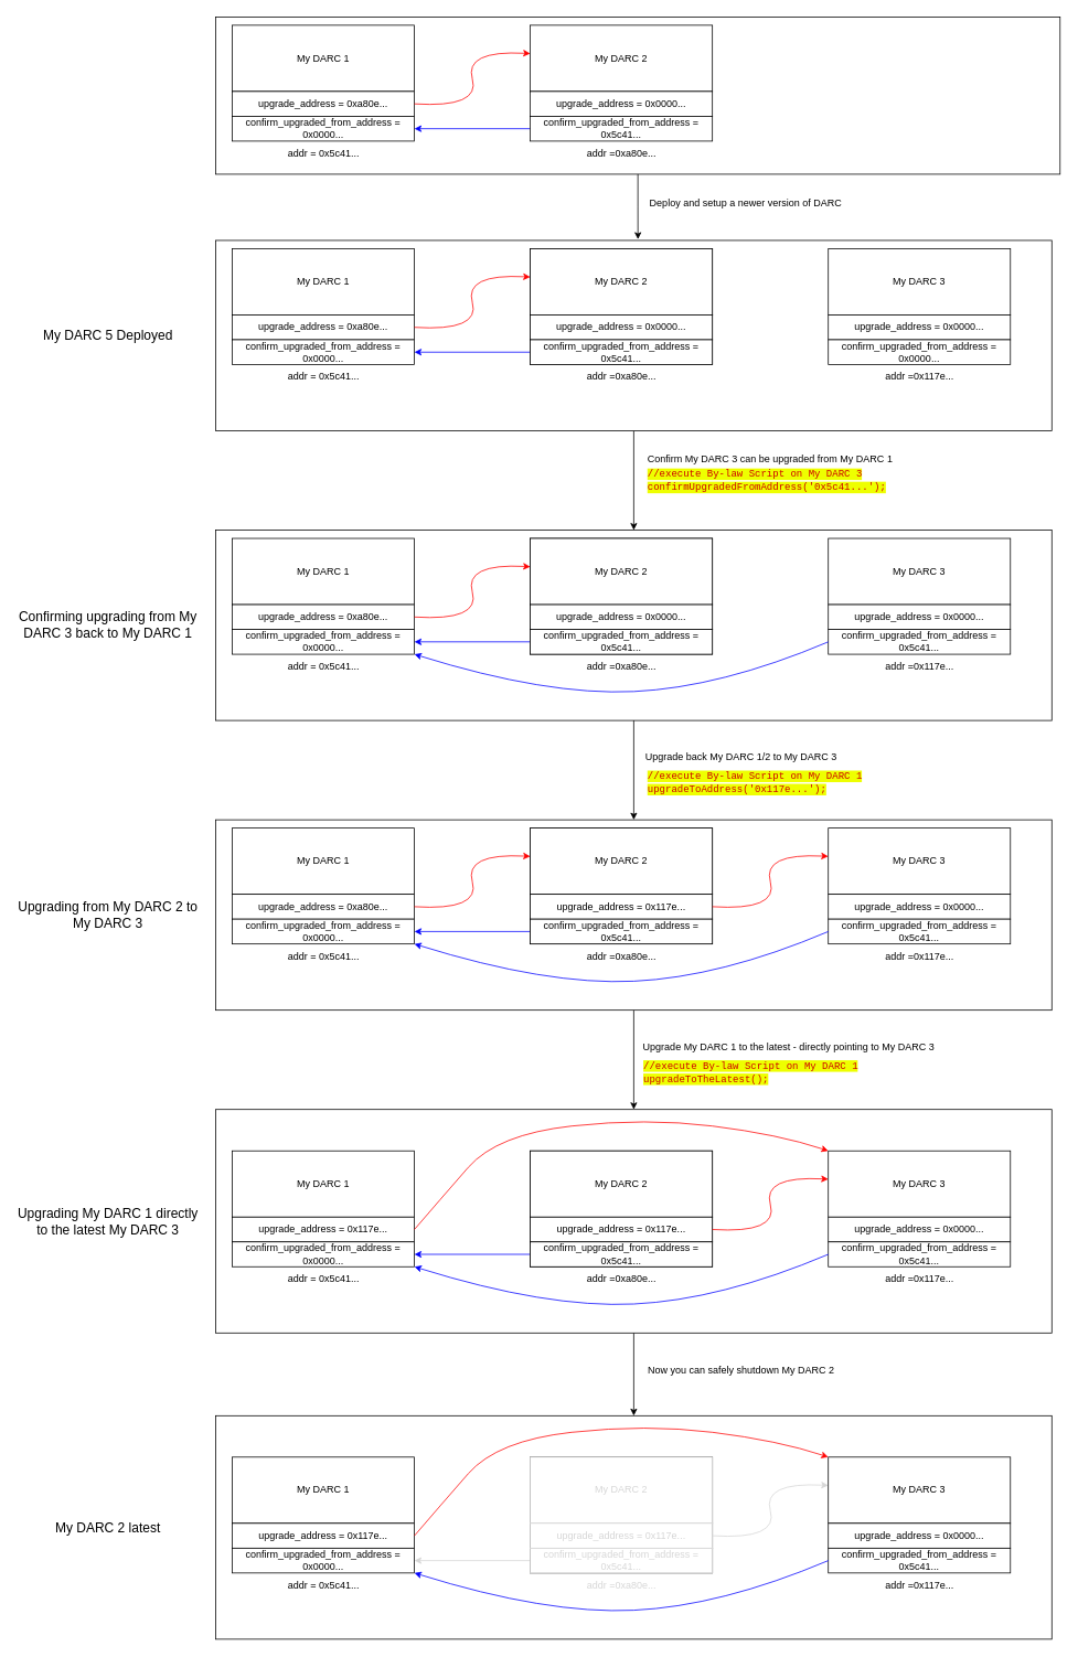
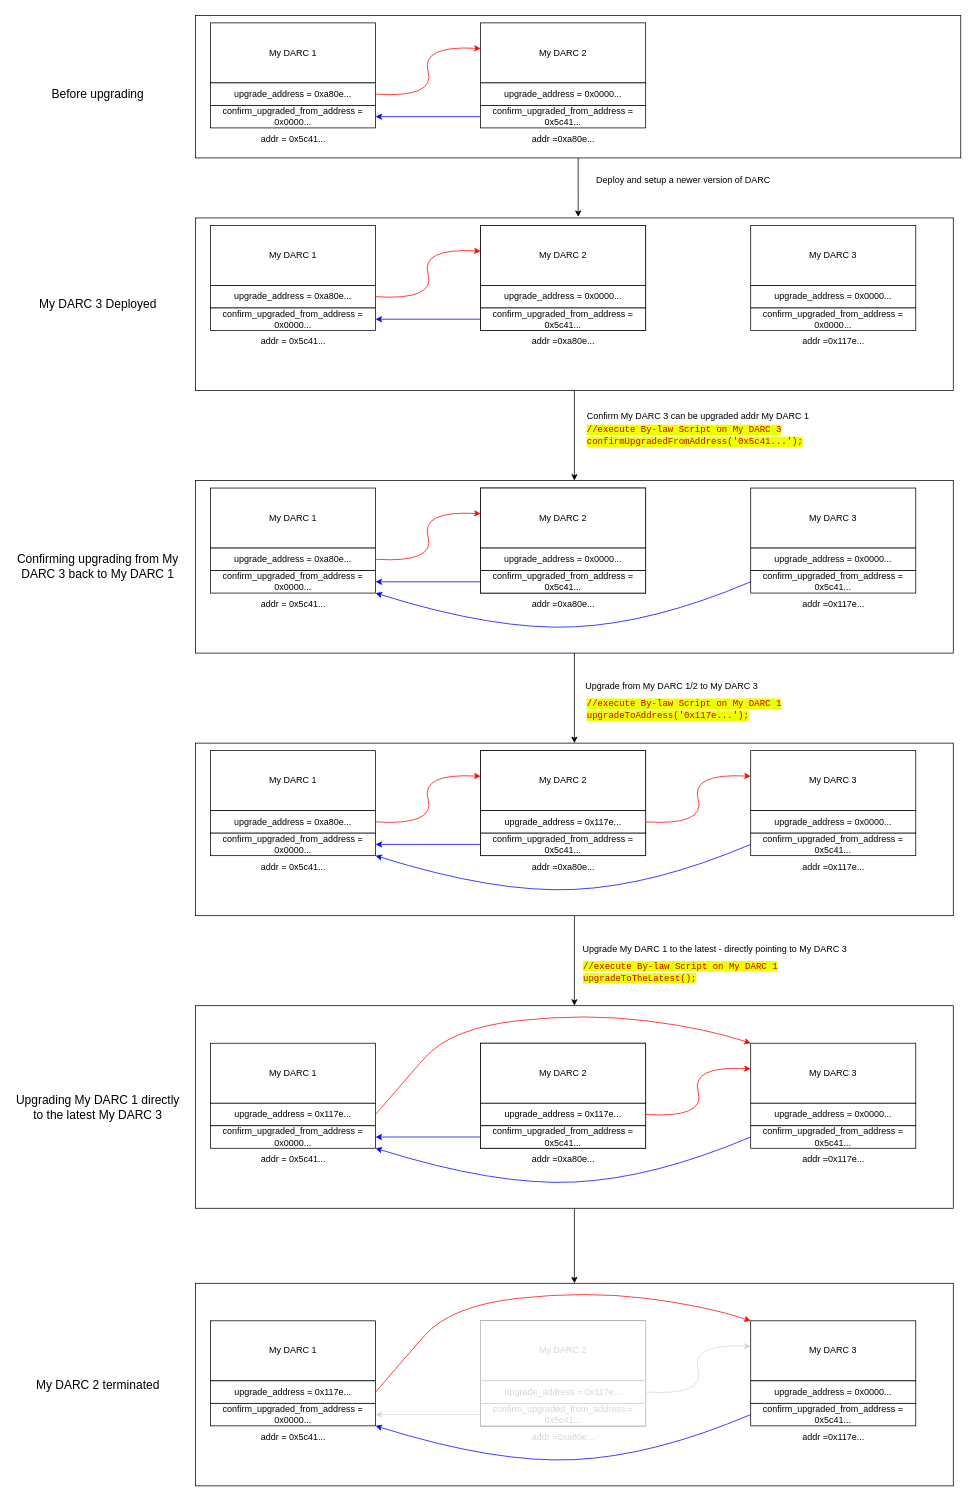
+ <mxCell id="13" value="Before upgrading" style="text;html=1;strokeColor=none;fillColor=none;align=center;verticalAlign=middle;whiteSpace=wrap;rounded=0;fontSize=16;" parent="1" vertex="1"><mxGeometry x="30" y="110" width="200" height="30" as="geometry" /></mxCell>
- <mxCell id="116" value="Deploy and setup a newer version of DARC" style="text;html=1;align=center;verticalAlign=middle;resizable=0;points=[];autosize=1;strokeColor=none;fillColor=none;" vertex="1" parent="1"><mxGeometry x="770" y="230" width="260" height="30" as="geometry" /></mxCell>
+ <mxCell id="116" value="Deploy and setup a newer version of DARC" style="text;html=1;align=center;verticalAlign=middle;resizable=0;points=[];autosize=1;strokeColor=none;fillColor=none;" vertex="1" parent="1"><mxGeometry x="780" y="225" width="260" height="30" as="geometry" /></mxCell>
- <mxCell id="114" value="My DARC 5 Deployed" style="text;html=1;strokeColor=none;fillColor=none;align=center;verticalAlign=middle;whiteSpace=wrap;rounded=0;fontSize=16;" vertex="1" parent="1"><mxGeometry x="50" y="390" width="160" height="30" as="geometry" /></mxCell>
+ <mxCell id="114" value="My DARC 3 Deployed" style="text;html=1;strokeColor=none;fillColor=none;align=center;verticalAlign=middle;whiteSpace=wrap;rounded=0;fontSize=16;" vertex="1" parent="1"><mxGeometry x="50" y="390" width="160" height="30" as="geometry" /></mxCell>
- <mxCell id="118" value="Confirm My DARC 3 can be upgraded from My DARC 1" style="text;html=1;strokeColor=none;fillColor=none;align=center;verticalAlign=middle;whiteSpace=wrap;rounded=0;" vertex="1" parent="1"><mxGeometry x="770" y="540" width="320" height="30" as="geometry" /></mxCell>
+ <mxCell id="118" value="Confirm My DARC 3 can be upgraded addr My DARC 1" style="text;html=1;strokeColor=none;fillColor=none;align=center;verticalAlign=middle;whiteSpace=wrap;rounded=0;" vertex="1" parent="1"><mxGeometry x="770" y="540" width="320" height="30" as="geometry" /></mxCell>
- <mxCell id="121" value="Upgrade back My DARC 1/2 to My DARC 3" style="text;html=1;strokeColor=none;fillColor=none;align=center;verticalAlign=middle;whiteSpace=wrap;rounded=0;" vertex="1" parent="1"><mxGeometry x="720" y="900" width="350" height="30" as="geometry" /></mxCell>
+ <mxCell id="121" value="Upgrade from My DARC 1/2 to My DARC 3" style="text;html=1;strokeColor=none;fillColor=none;align=center;verticalAlign=middle;whiteSpace=wrap;rounded=0;" vertex="1" parent="1"><mxGeometry x="720" y="900" width="350" height="30" as="geometry" /></mxCell>
- <mxCell id="126" value="Upgrading from My DARC 2 to My DARC 3" style="text;html=1;strokeColor=none;fillColor=none;align=center;verticalAlign=middle;whiteSpace=wrap;rounded=0;fontSize=16;" vertex="1" parent="1"><mxGeometry x="20" y="1090" width="220" height="30" as="geometry" /></mxCell>
- <mxCell id="124" value="Now you can safely shutdown My DARC 2" style="text;html=1;strokeColor=none;fillColor=none;align=center;verticalAlign=middle;whiteSpace=wrap;rounded=0;" vertex="1" parent="1"><mxGeometry x="720" y="1640" width="350" height="30" as="geometry" /></mxCell>
- <mxCell id="128" value="My DARC 2 latest" style="text;html=1;strokeColor=none;fillColor=none;align=center;verticalAlign=middle;whiteSpace=wrap;rounded=0;fontSize=16;" vertex="1" parent="1"><mxGeometry x="20" y="1830" width="220" height="30" as="geometry" /></mxCell>
+ <mxCell id="128" value="My DARC 2 terminated" style="text;html=1;strokeColor=none;fillColor=none;align=center;verticalAlign=middle;whiteSpace=wrap;rounded=0;fontSize=16;" vertex="1" parent="1"><mxGeometry x="20" y="1830" width="220" height="30" as="geometry" /></mxCell>
